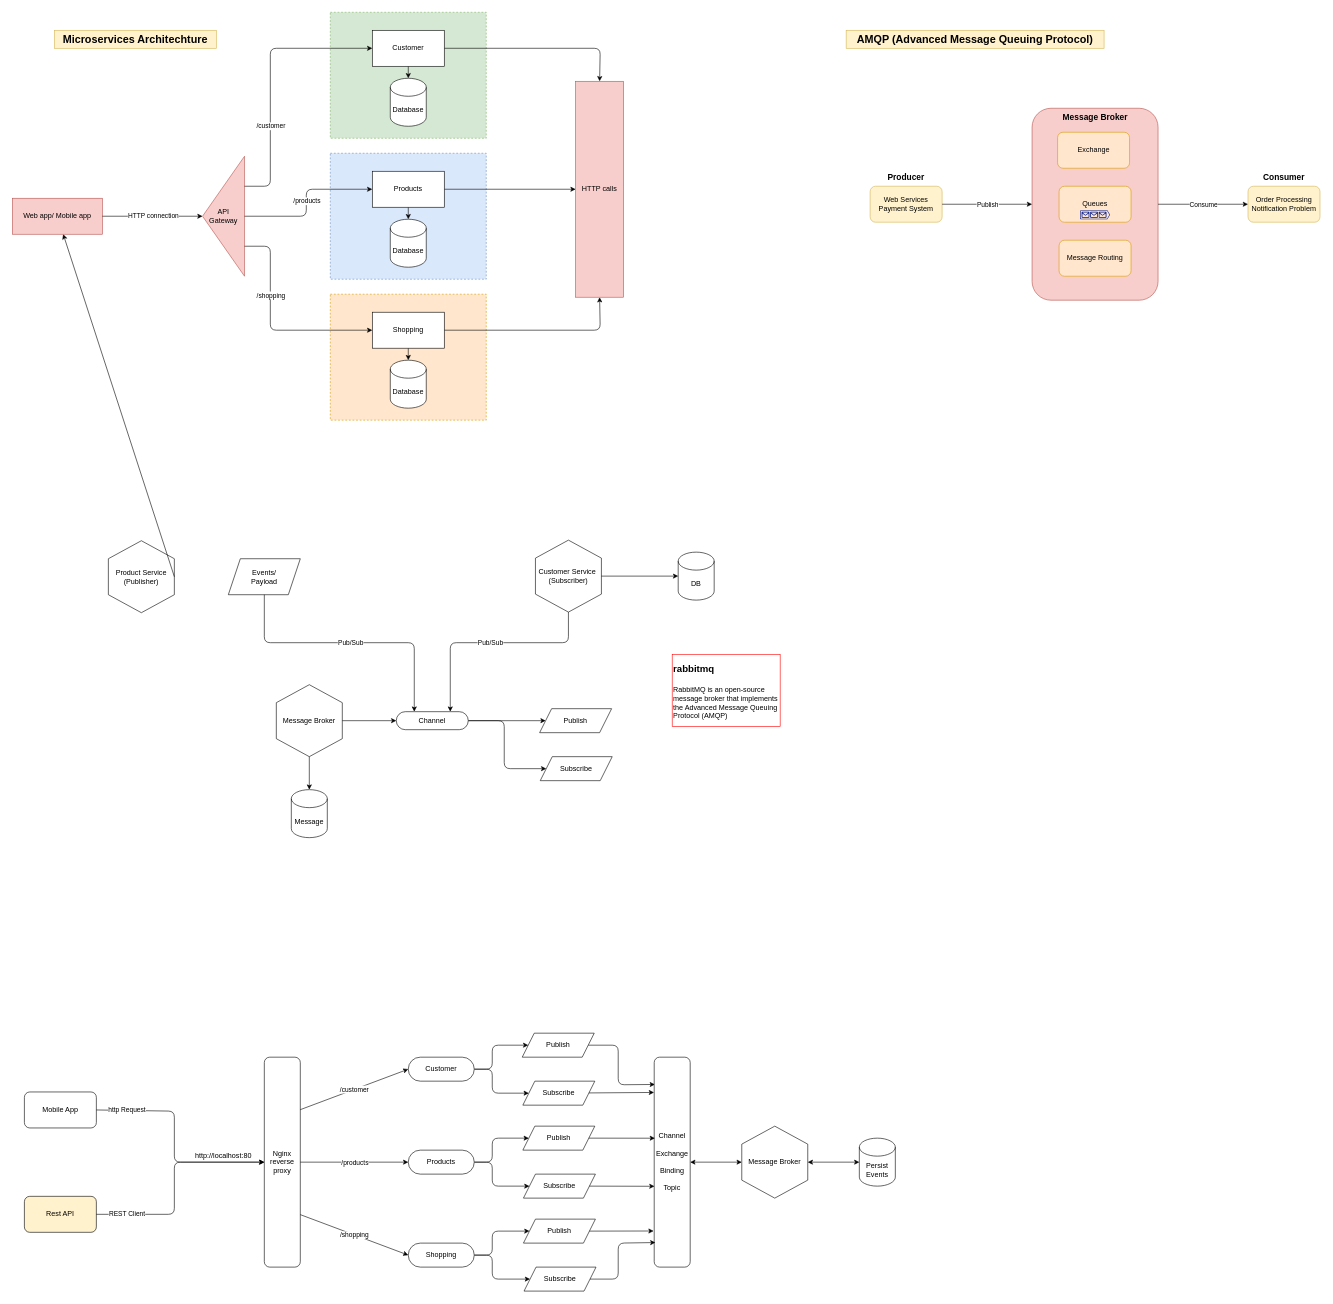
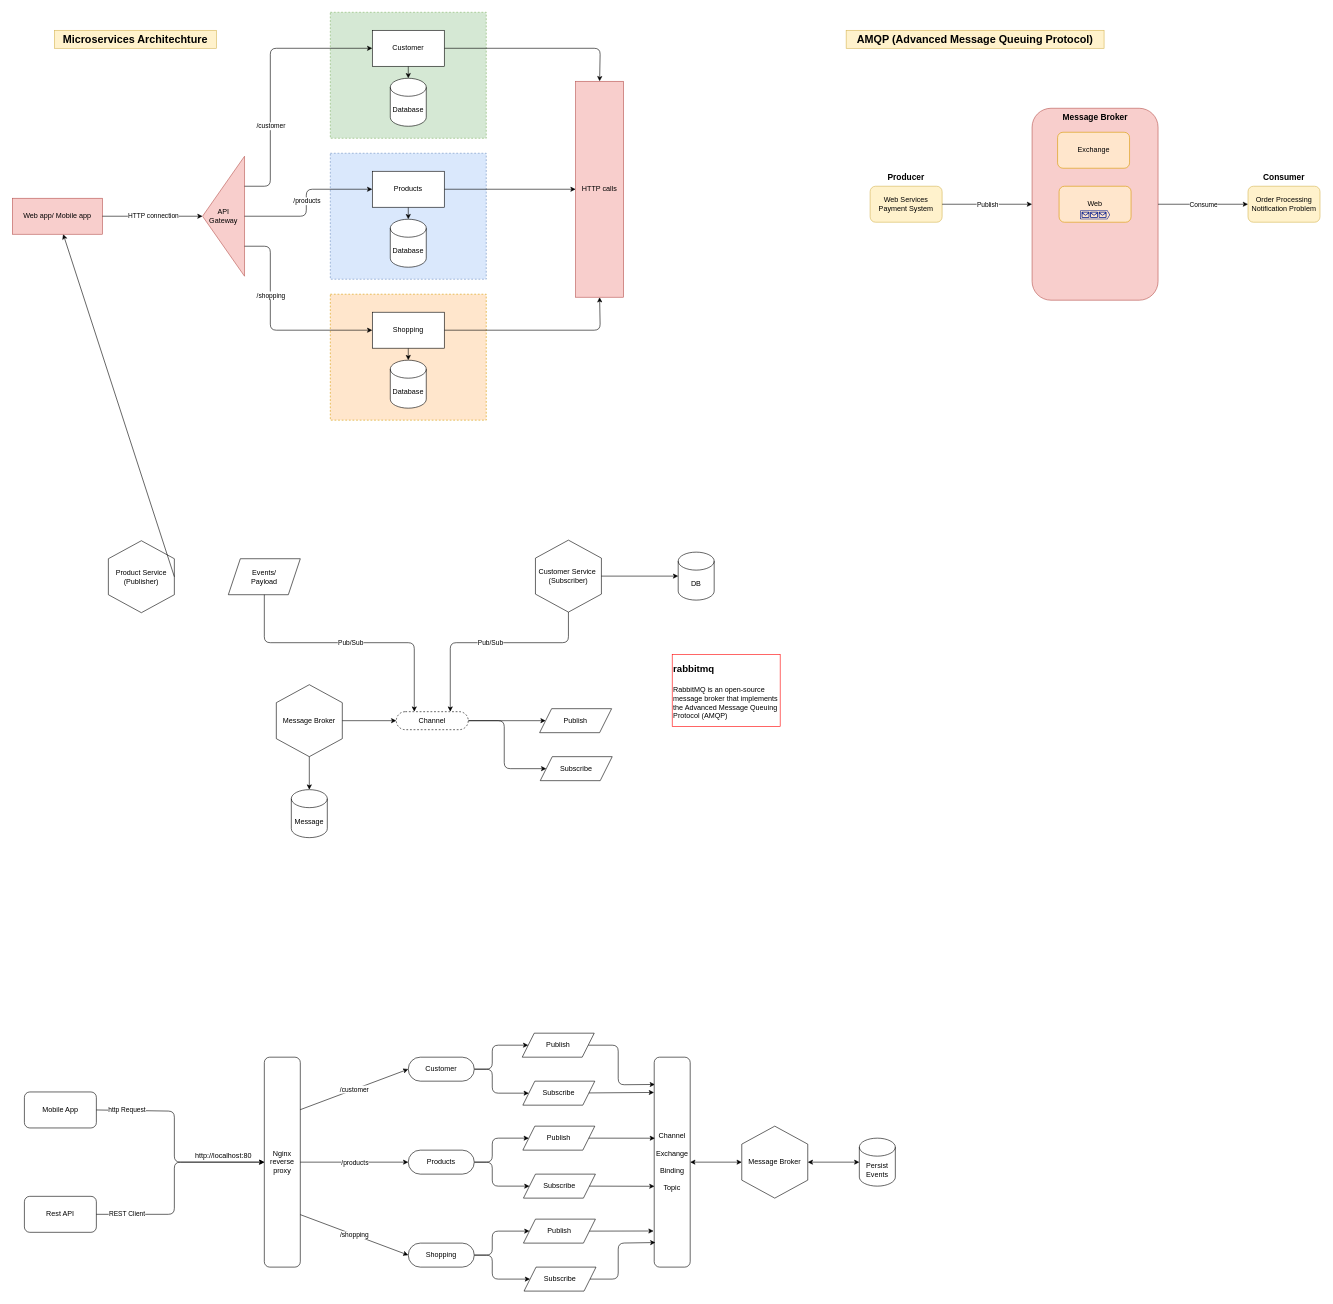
- <mxCell id="36" value="Queues" style="rounded=1;whiteSpace=wrap;html=1;fillColor=#ffe6cc;strokeColor=#d79b00;" parent="1" vertex="1"><mxGeometry x="1765" y="310" width="120" height="60" as="geometry" /></mxCell>
+ <mxCell id="36" value="Web" style="rounded=1;whiteSpace=wrap;html=1;fillColor=#ffe6cc;strokeColor=#d79b00;" parent="1" vertex="1"><mxGeometry x="1765" y="310" width="120" height="60" as="geometry" /></mxCell>
- <mxCell id="37" value="Message Routing" style="rounded=1;whiteSpace=wrap;html=1;fillColor=#ffe6cc;strokeColor=#d79b00;" parent="1" vertex="1"><mxGeometry x="1765" y="400" width="120" height="60" as="geometry" /></mxCell>
- <mxCell id="56" value="Channel" style="rounded=1;whiteSpace=wrap;html=1;arcSize=50;" vertex="1" parent="1"><mxGeometry x="660" y="1186" width="120" height="30" as="geometry" /></mxCell>
+ <mxCell id="56" value="Channel" style="rounded=1;whiteSpace=wrap;html=1;arcSize=50;dashed=1;" vertex="1" parent="1"><mxGeometry x="660" y="1186" width="120" height="30" as="geometry" /></mxCell>
- <mxCell id="72" value="Rest API" style="rounded=1;whiteSpace=wrap;html=1;fillColor=#fff2cc;" vertex="1" parent="1"><mxGeometry x="40" y="1994" width="120" height="60" as="geometry" /></mxCell>
+ <mxCell id="72" value="Rest API" style="rounded=1;whiteSpace=wrap;html=1;" vertex="1" parent="1"><mxGeometry x="40" y="1994" width="120" height="60" as="geometry" /></mxCell>
